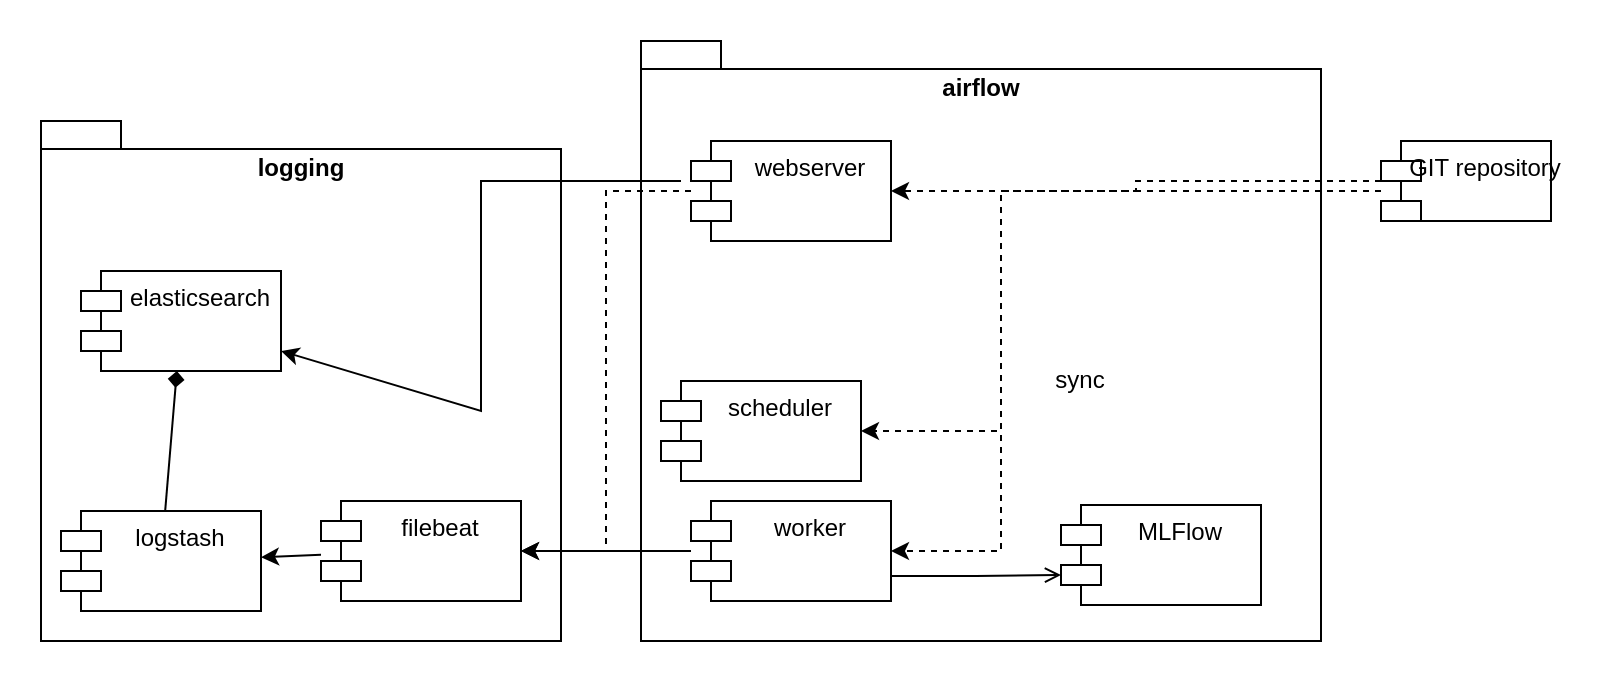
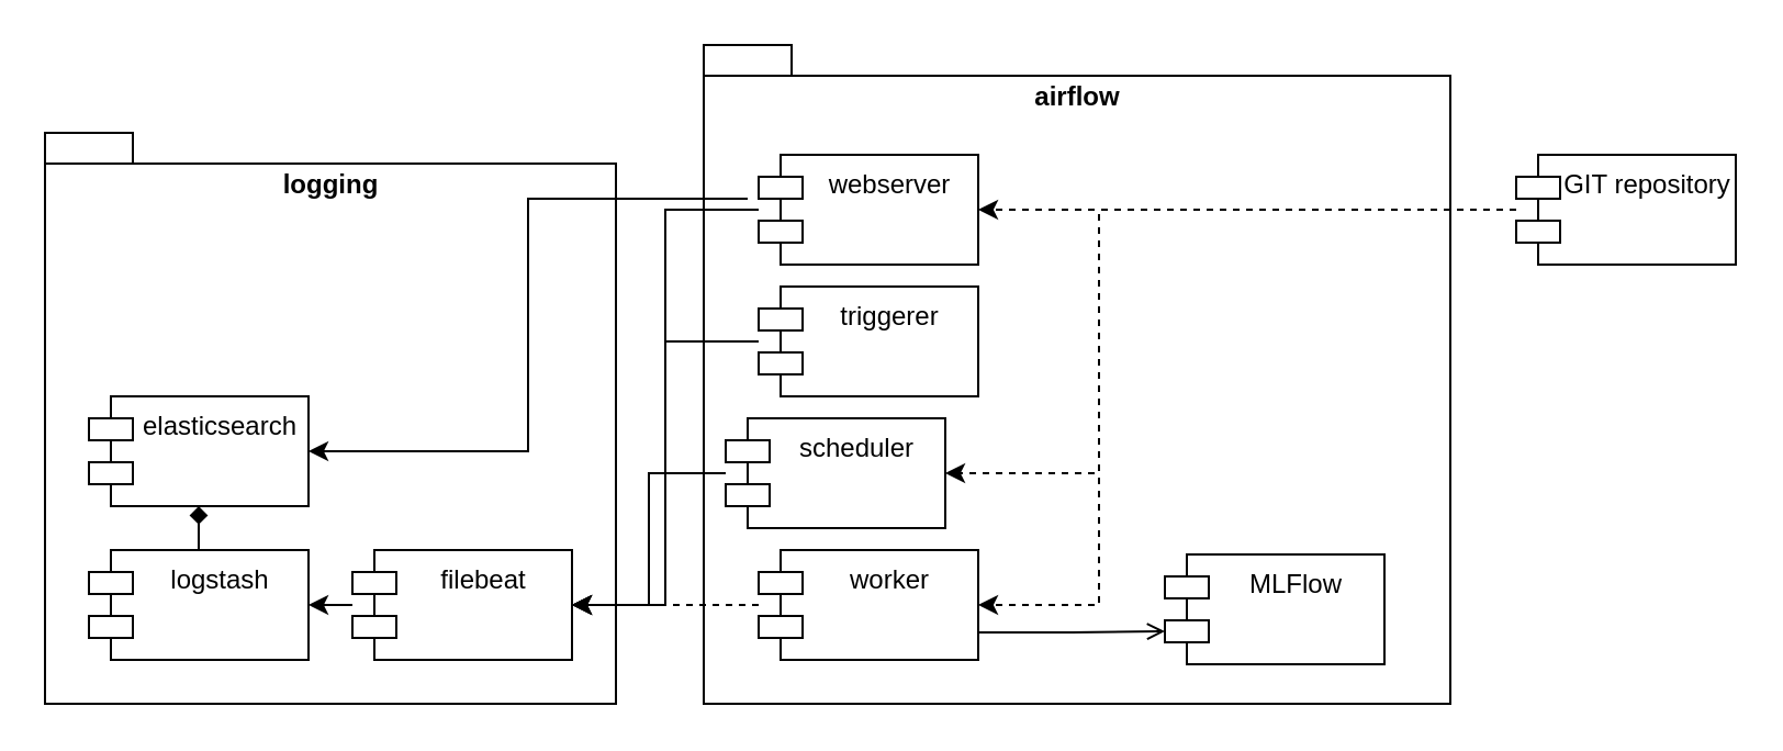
- <mxCell id="22" value="GIT repository" style="shape=module;align=left;spacingLeft=20;align=center;verticalAlign=top;" parent="1" vertex="1"><mxGeometry x="690" y="70" width="85" height="40" as="geometry" /></mxCell>
+ <mxCell id="22" value="GIT repository" style="shape=module;align=left;spacingLeft=20;align=center;verticalAlign=top;" parent="1" vertex="1"><mxGeometry x="690" y="70" width="100" height="50" as="geometry" /></mxCell>
- <mxCell id="14" style="edgeStyle=orthogonalEdgeStyle;rounded=0;orthogonalLoop=1;jettySize=auto;html=1;entryX=1;entryY=0.5;entryDx=0;entryDy=0;dashed=1;" parent="1" source="15" target="3" edge="1"><mxGeometry relative="1" as="geometry" /></mxCell>
+ <mxCell id="14" style="edgeStyle=orthogonalEdgeStyle;rounded=0;orthogonalLoop=1;jettySize=auto;html=1;entryX=1;entryY=0.5;entryDx=0;entryDy=0;" parent="1" source="15" target="3" edge="1"><mxGeometry relative="1" as="geometry" /></mxCell>
+ <mxCell id="9" style="edgeStyle=orthogonalEdgeStyle;rounded=0;orthogonalLoop=1;jettySize=auto;html=1;entryX=1;entryY=0.5;entryDx=0;entryDy=0;" parent="1" source="10" target="3" edge="1"><mxGeometry relative="1" as="geometry" /></mxCell>
+ <mxCell id="10" value="triggerer" style="shape=module;align=left;spacingLeft=20;align=center;verticalAlign=top;" parent="1" vertex="1"><mxGeometry x="345" y="130" width="100" height="50" as="geometry" /></mxCell>
- <mxCell id="5" value="elasticsearch" style="shape=module;align=left;spacingLeft=20;align=center;verticalAlign=top;" parent="1" vertex="1"><mxGeometry x="40" y="135" width="100" height="50" as="geometry" /></mxCell>
+ <mxCell id="5" value="elasticsearch" style="shape=module;align=left;spacingLeft=20;align=center;verticalAlign=top;" parent="1" vertex="1"><mxGeometry x="40" y="180" width="100" height="50" as="geometry" /></mxCell>
- <mxCell id="23" value="sync" style="text;html=1;strokeColor=none;fillColor=none;align=center;verticalAlign=middle;whiteSpace=wrap;rounded=0;" parent="1" vertex="1"><mxGeometry x="510" y="175" width="60" height="30" as="geometry" /></mxCell>
+ <mxCell id="7" style="edgeStyle=orthogonalEdgeStyle;rounded=0;orthogonalLoop=1;jettySize=auto;html=1;entryX=1;entryY=0.5;entryDx=0;entryDy=0;" parent="1" source="8" target="3" edge="1"><mxGeometry relative="1" as="geometry" /></mxCell>
- <mxCell id="11" style="edgeStyle=orthogonalEdgeStyle;rounded=0;orthogonalLoop=1;jettySize=auto;html=1;entryX=1;entryY=0.5;entryDx=0;entryDy=0;" parent="1" source="13" target="3" edge="1"><mxGeometry relative="1" as="geometry" /></mxCell>
+ <mxCell id="11" style="edgeStyle=orthogonalEdgeStyle;rounded=0;orthogonalLoop=1;jettySize=auto;html=1;entryX=1;entryY=0.5;entryDx=0;entryDy=0;dashed=1;" parent="1" source="13" target="3" edge="1"><mxGeometry relative="1" as="geometry" /></mxCell>
- <mxCell id="4" value="logstash" style="shape=module;align=left;spacingLeft=20;align=center;verticalAlign=top;" parent="1" vertex="1"><mxGeometry x="30" y="255" width="100" height="50" as="geometry" /></mxCell>
+ <mxCell id="4" value="logstash" style="shape=module;align=left;spacingLeft=20;align=center;verticalAlign=top;" parent="1" vertex="1"><mxGeometry x="40" y="250" width="100" height="50" as="geometry" /></mxCell>
